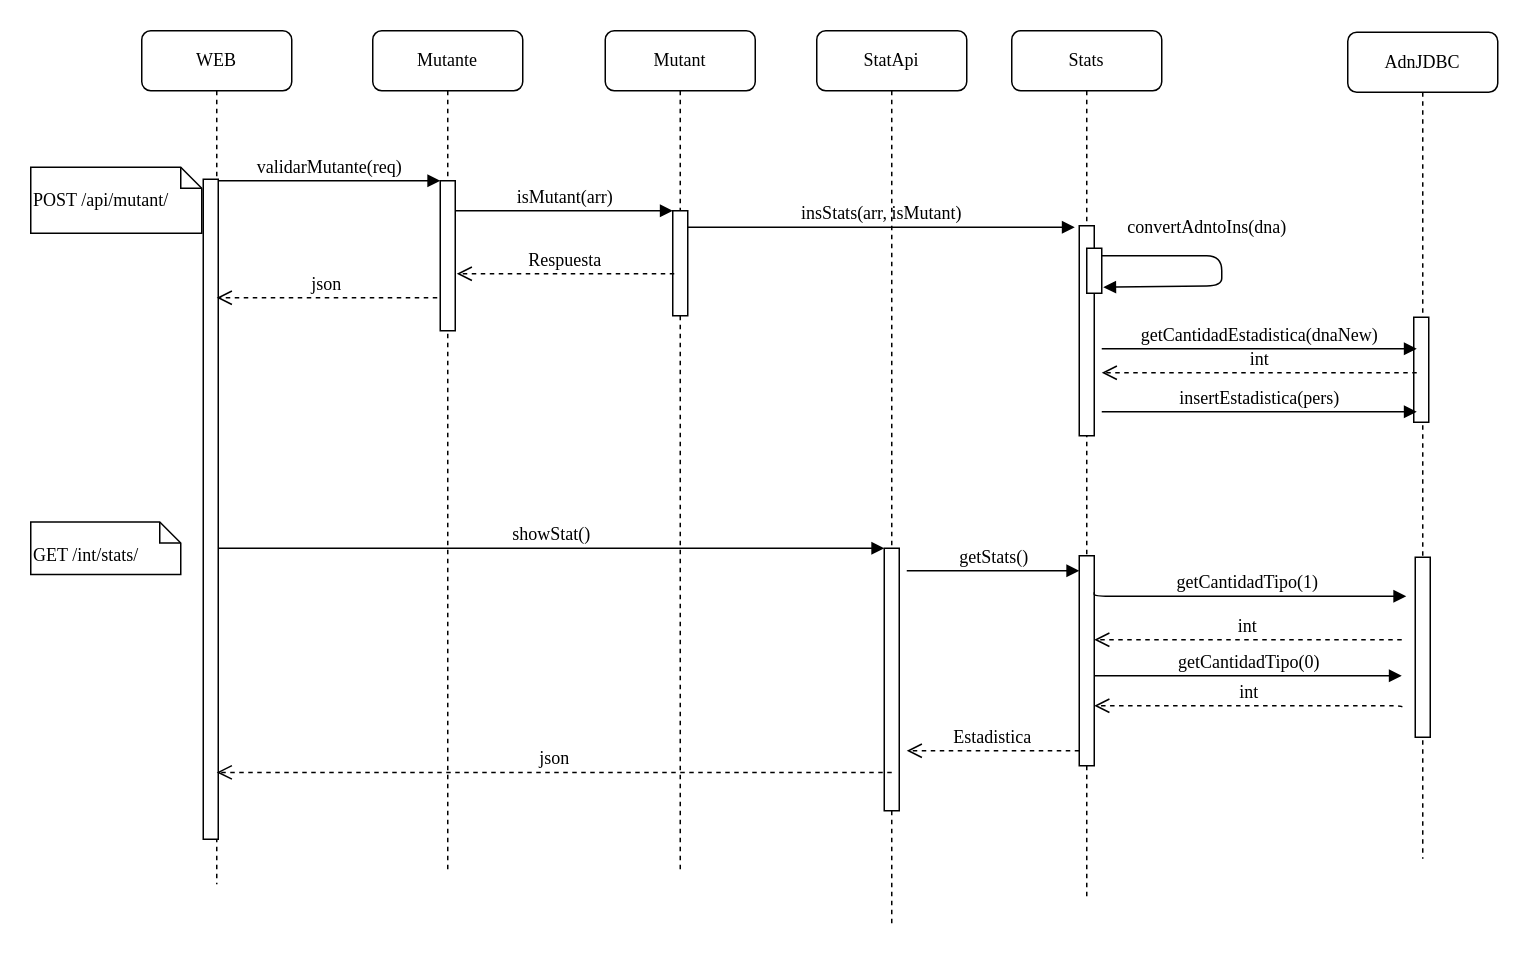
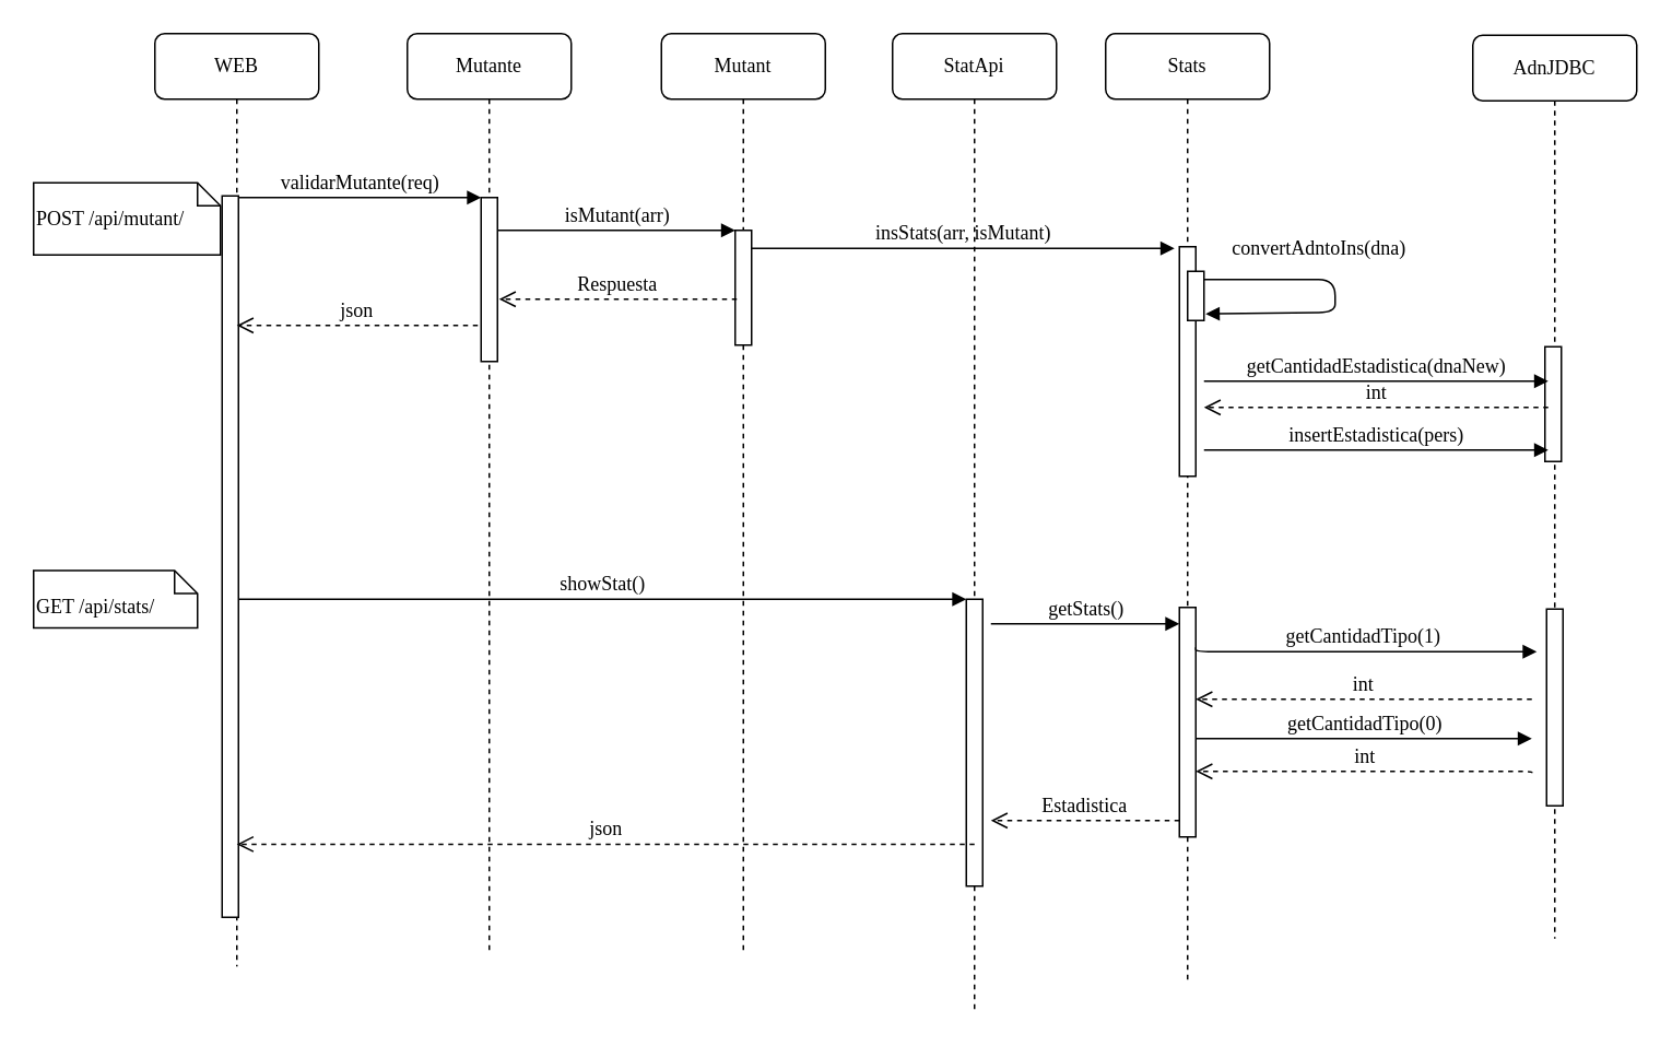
- <mxCell id="22" value="&lt;br&gt;GET /int/stats/" style="shape=note;whiteSpace=wrap;html=1;size=14;verticalAlign=top;align=left;spacingTop=-6;rounded=0;shadow=0;comic=0;labelBackgroundColor=none;strokeColor=#000000;strokeWidth=1;fillColor=#FFFFFF;fontFamily=Verdana;fontSize=12;fontColor=#000000;" parent="1" vertex="1"><mxGeometry x="20" y="347.5" width="100" height="35" as="geometry" /></mxCell>
+ <mxCell id="22" value="&lt;br&gt;GET /api/stats/" style="shape=note;whiteSpace=wrap;html=1;size=14;verticalAlign=top;align=left;spacingTop=-6;rounded=0;shadow=0;comic=0;labelBackgroundColor=none;strokeColor=#000000;strokeWidth=1;fillColor=#FFFFFF;fontFamily=Verdana;fontSize=12;fontColor=#000000;" parent="1" vertex="1"><mxGeometry x="20" y="347.5" width="100" height="35" as="geometry" /></mxCell>
